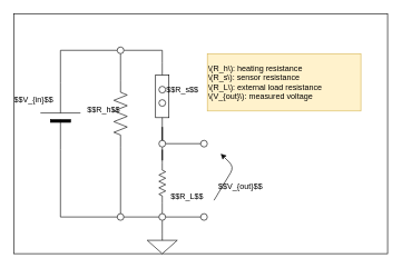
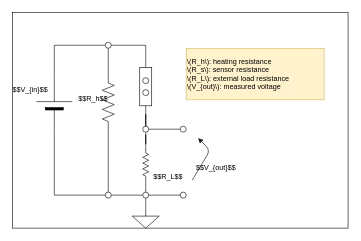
- <mxCell id="28" value="$$R_s$$" style="text;html=1;strokeColor=none;fillColor=none;align=center;verticalAlign=middle;whiteSpace=wrap;rounded=0;" vertex="1" parent="1"><mxGeometry x="252.5" y="124" width="40" height="20" as="geometry" /></mxCell>
